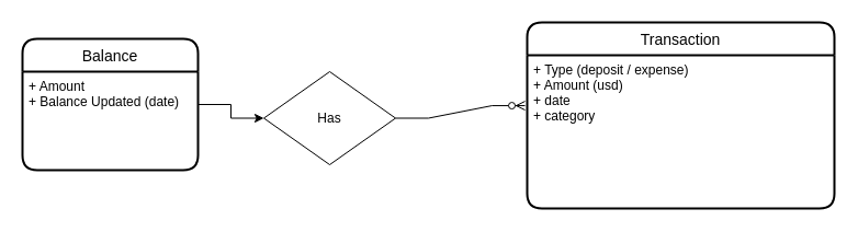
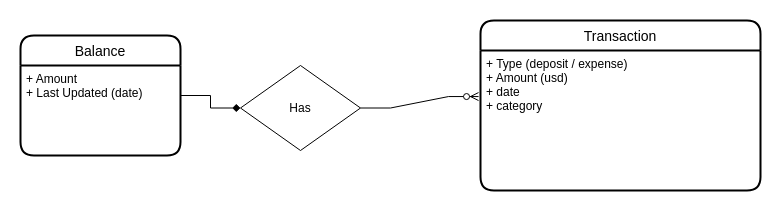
- <mxCell id="7" value="+ Amount&#10;+ Balance Updated (date)" style="align=left;strokeColor=none;fillColor=none;spacingLeft=4;fontSize=12;verticalAlign=top;resizable=0;rotatable=0;part=1;" vertex="1" parent="6"><mxGeometry y="30" width="160" height="90" as="geometry" /></mxCell>
+ <mxCell id="7" value="+ Amount&#10;+ Last Updated (date)" style="align=left;strokeColor=none;fillColor=none;spacingLeft=4;fontSize=12;verticalAlign=top;resizable=0;rotatable=0;part=1;" vertex="1" parent="6"><mxGeometry y="30" width="160" height="90" as="geometry" /></mxCell>
- <mxCell id="5" style="edgeStyle=orthogonalEdgeStyle;rounded=0;orthogonalLoop=1;jettySize=auto;html=1;entryX=0;entryY=0.5;entryDx=0;entryDy=0;" edge="1" parent="1" source="6" target="4"><mxGeometry relative="1" as="geometry" /></mxCell>
+ <mxCell id="5" style="edgeStyle=orthogonalEdgeStyle;rounded=0;orthogonalLoop=1;jettySize=auto;html=1;entryX=0;entryY=0.5;entryDx=0;entryDy=0;endArrow=diamond;" edge="1" parent="1" source="6" target="4"><mxGeometry relative="1" as="geometry" /></mxCell>
